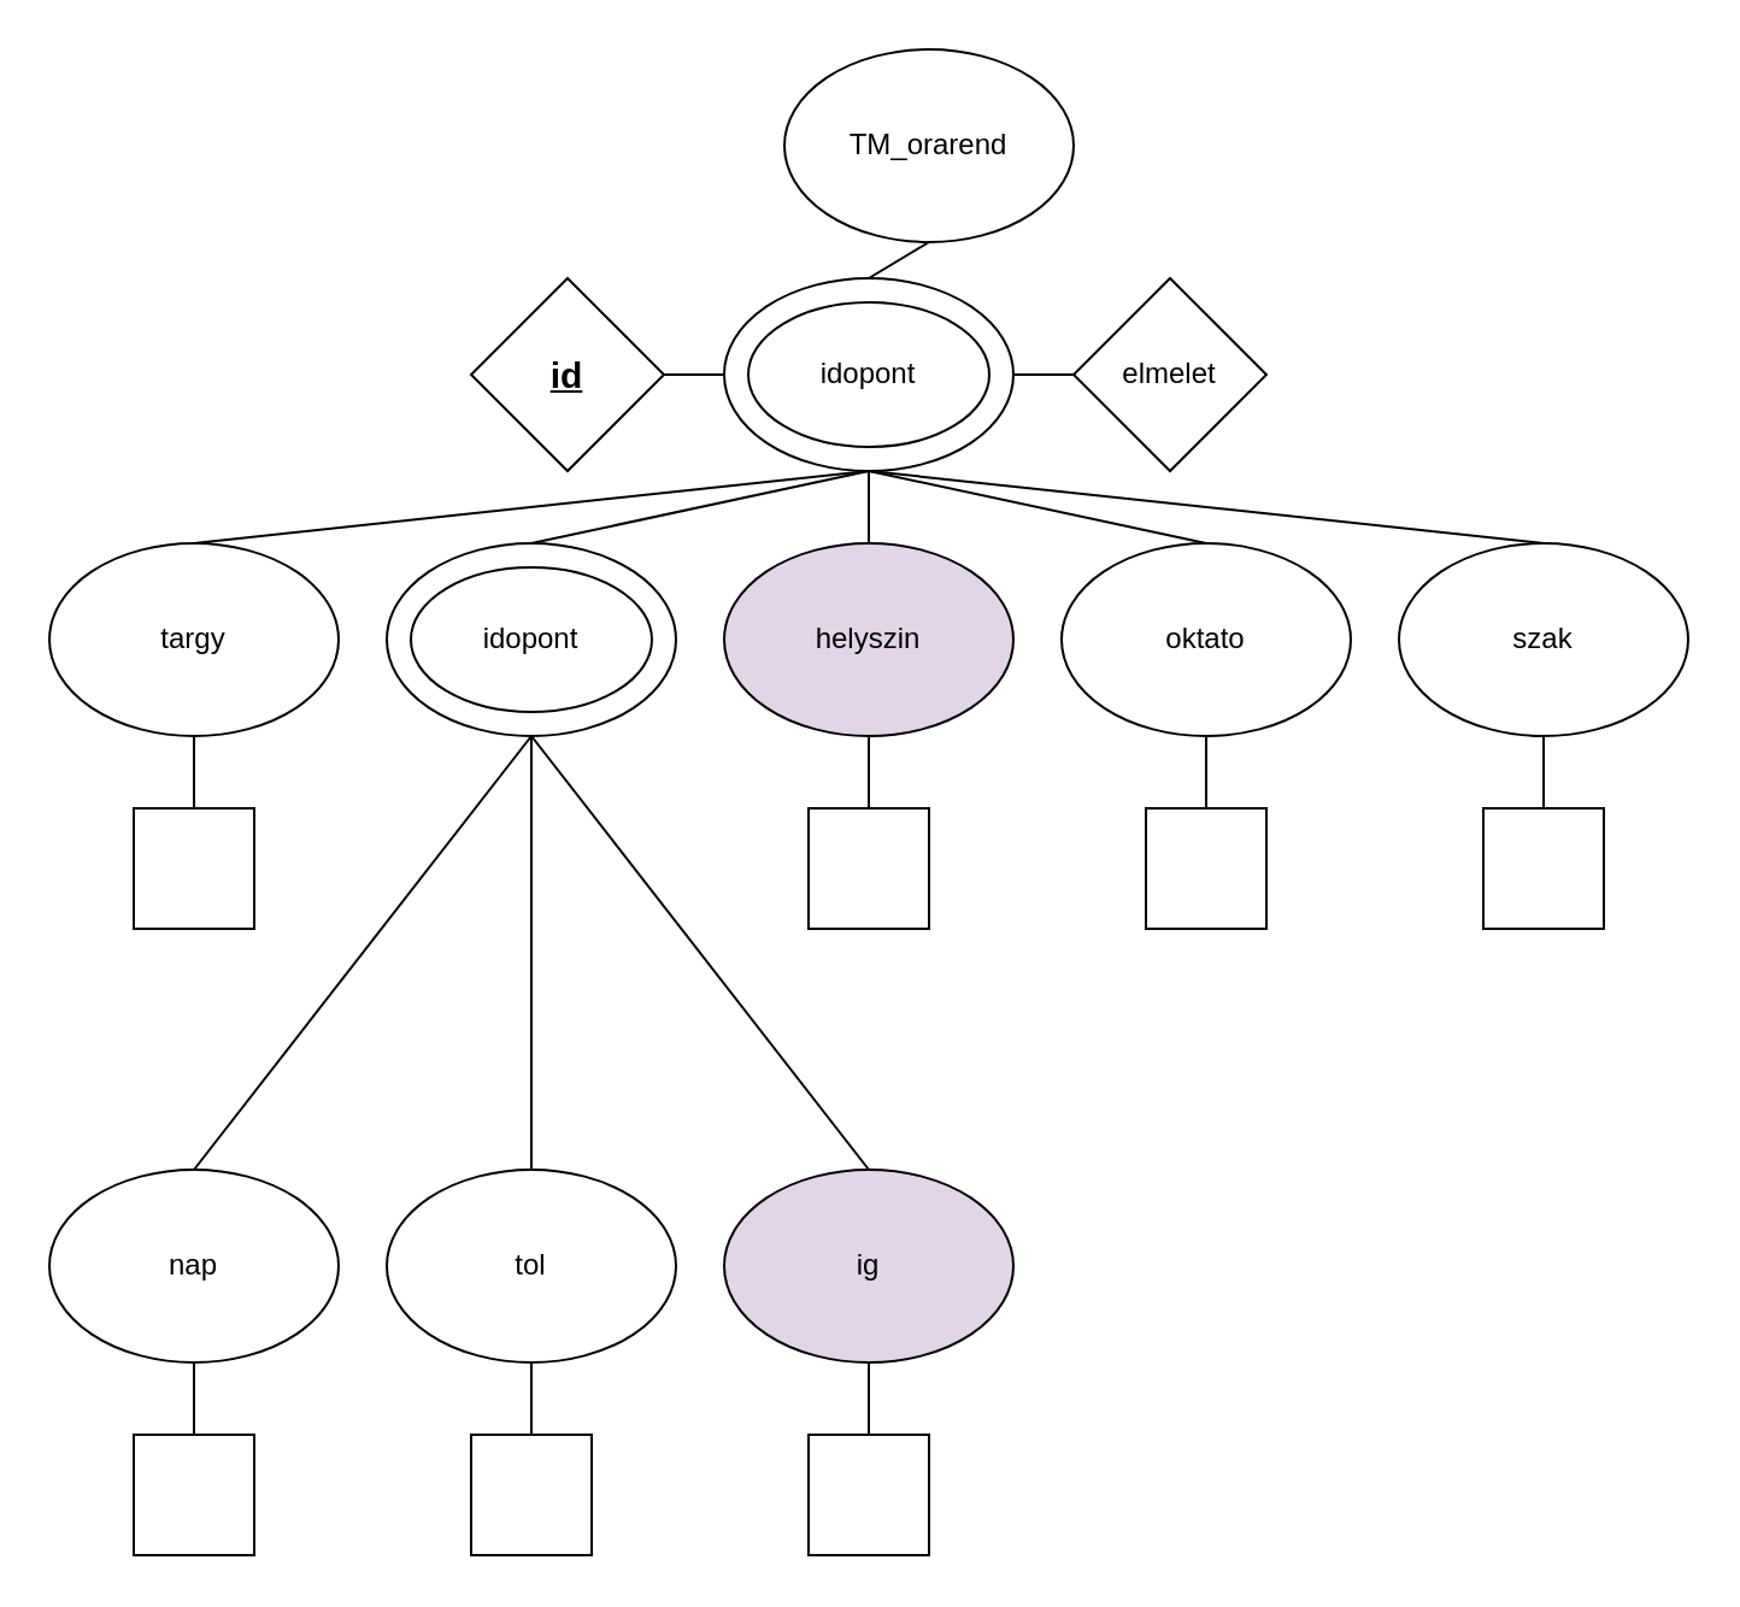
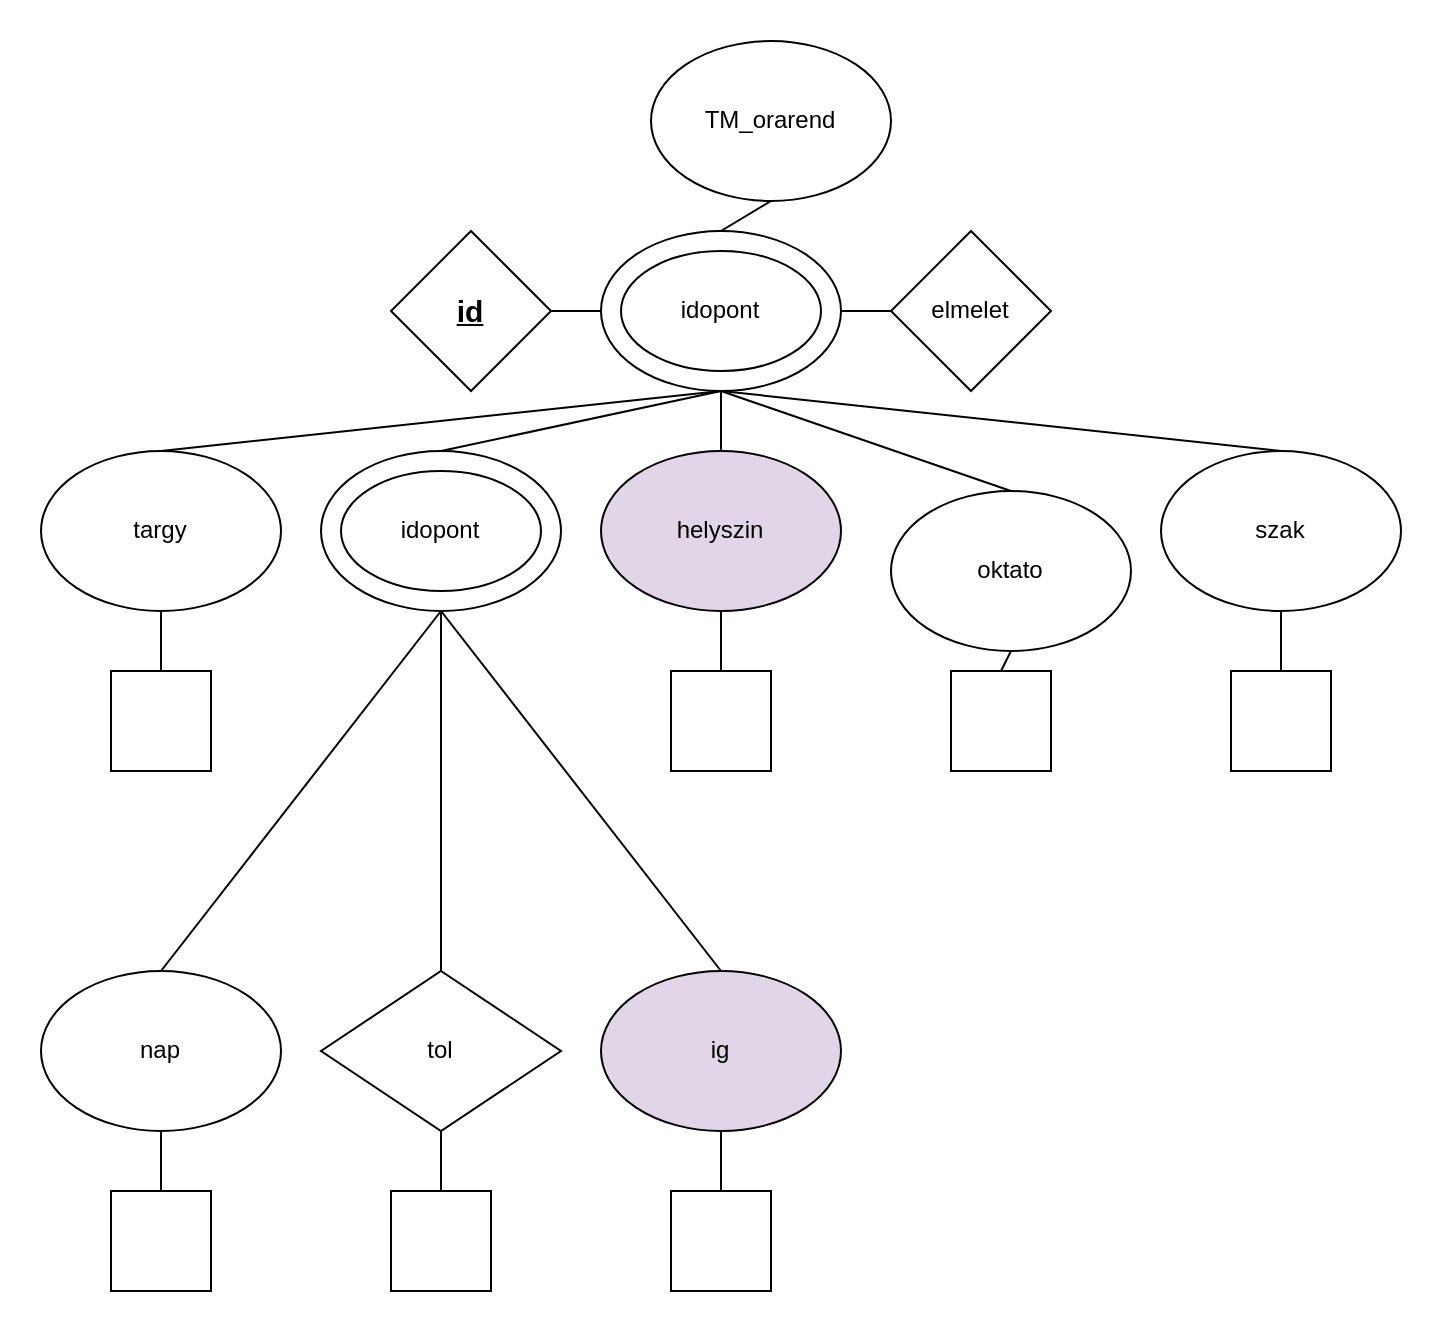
- <mxCell id="8" value="oktato" style="ellipse;whiteSpace=wrap;html=1;" parent="1" vertex="1"><mxGeometry x="440" y="225" width="120" height="80" as="geometry" /></mxCell>
+ <mxCell id="8" value="oktato" style="ellipse;whiteSpace=wrap;html=1;" parent="1" vertex="1"><mxGeometry x="445" y="245" width="120" height="80" as="geometry" /></mxCell>
- <mxCell id="12" value="tol" style="ellipse;whiteSpace=wrap;html=1;" parent="1" vertex="1"><mxGeometry x="160" y="485" width="120" height="80" as="geometry" /></mxCell>
+ <mxCell id="12" value="tol" style="rhombus;whiteSpace=wrap;html=1;" parent="1" vertex="1"><mxGeometry x="160" y="485" width="120" height="80" as="geometry" /></mxCell>
